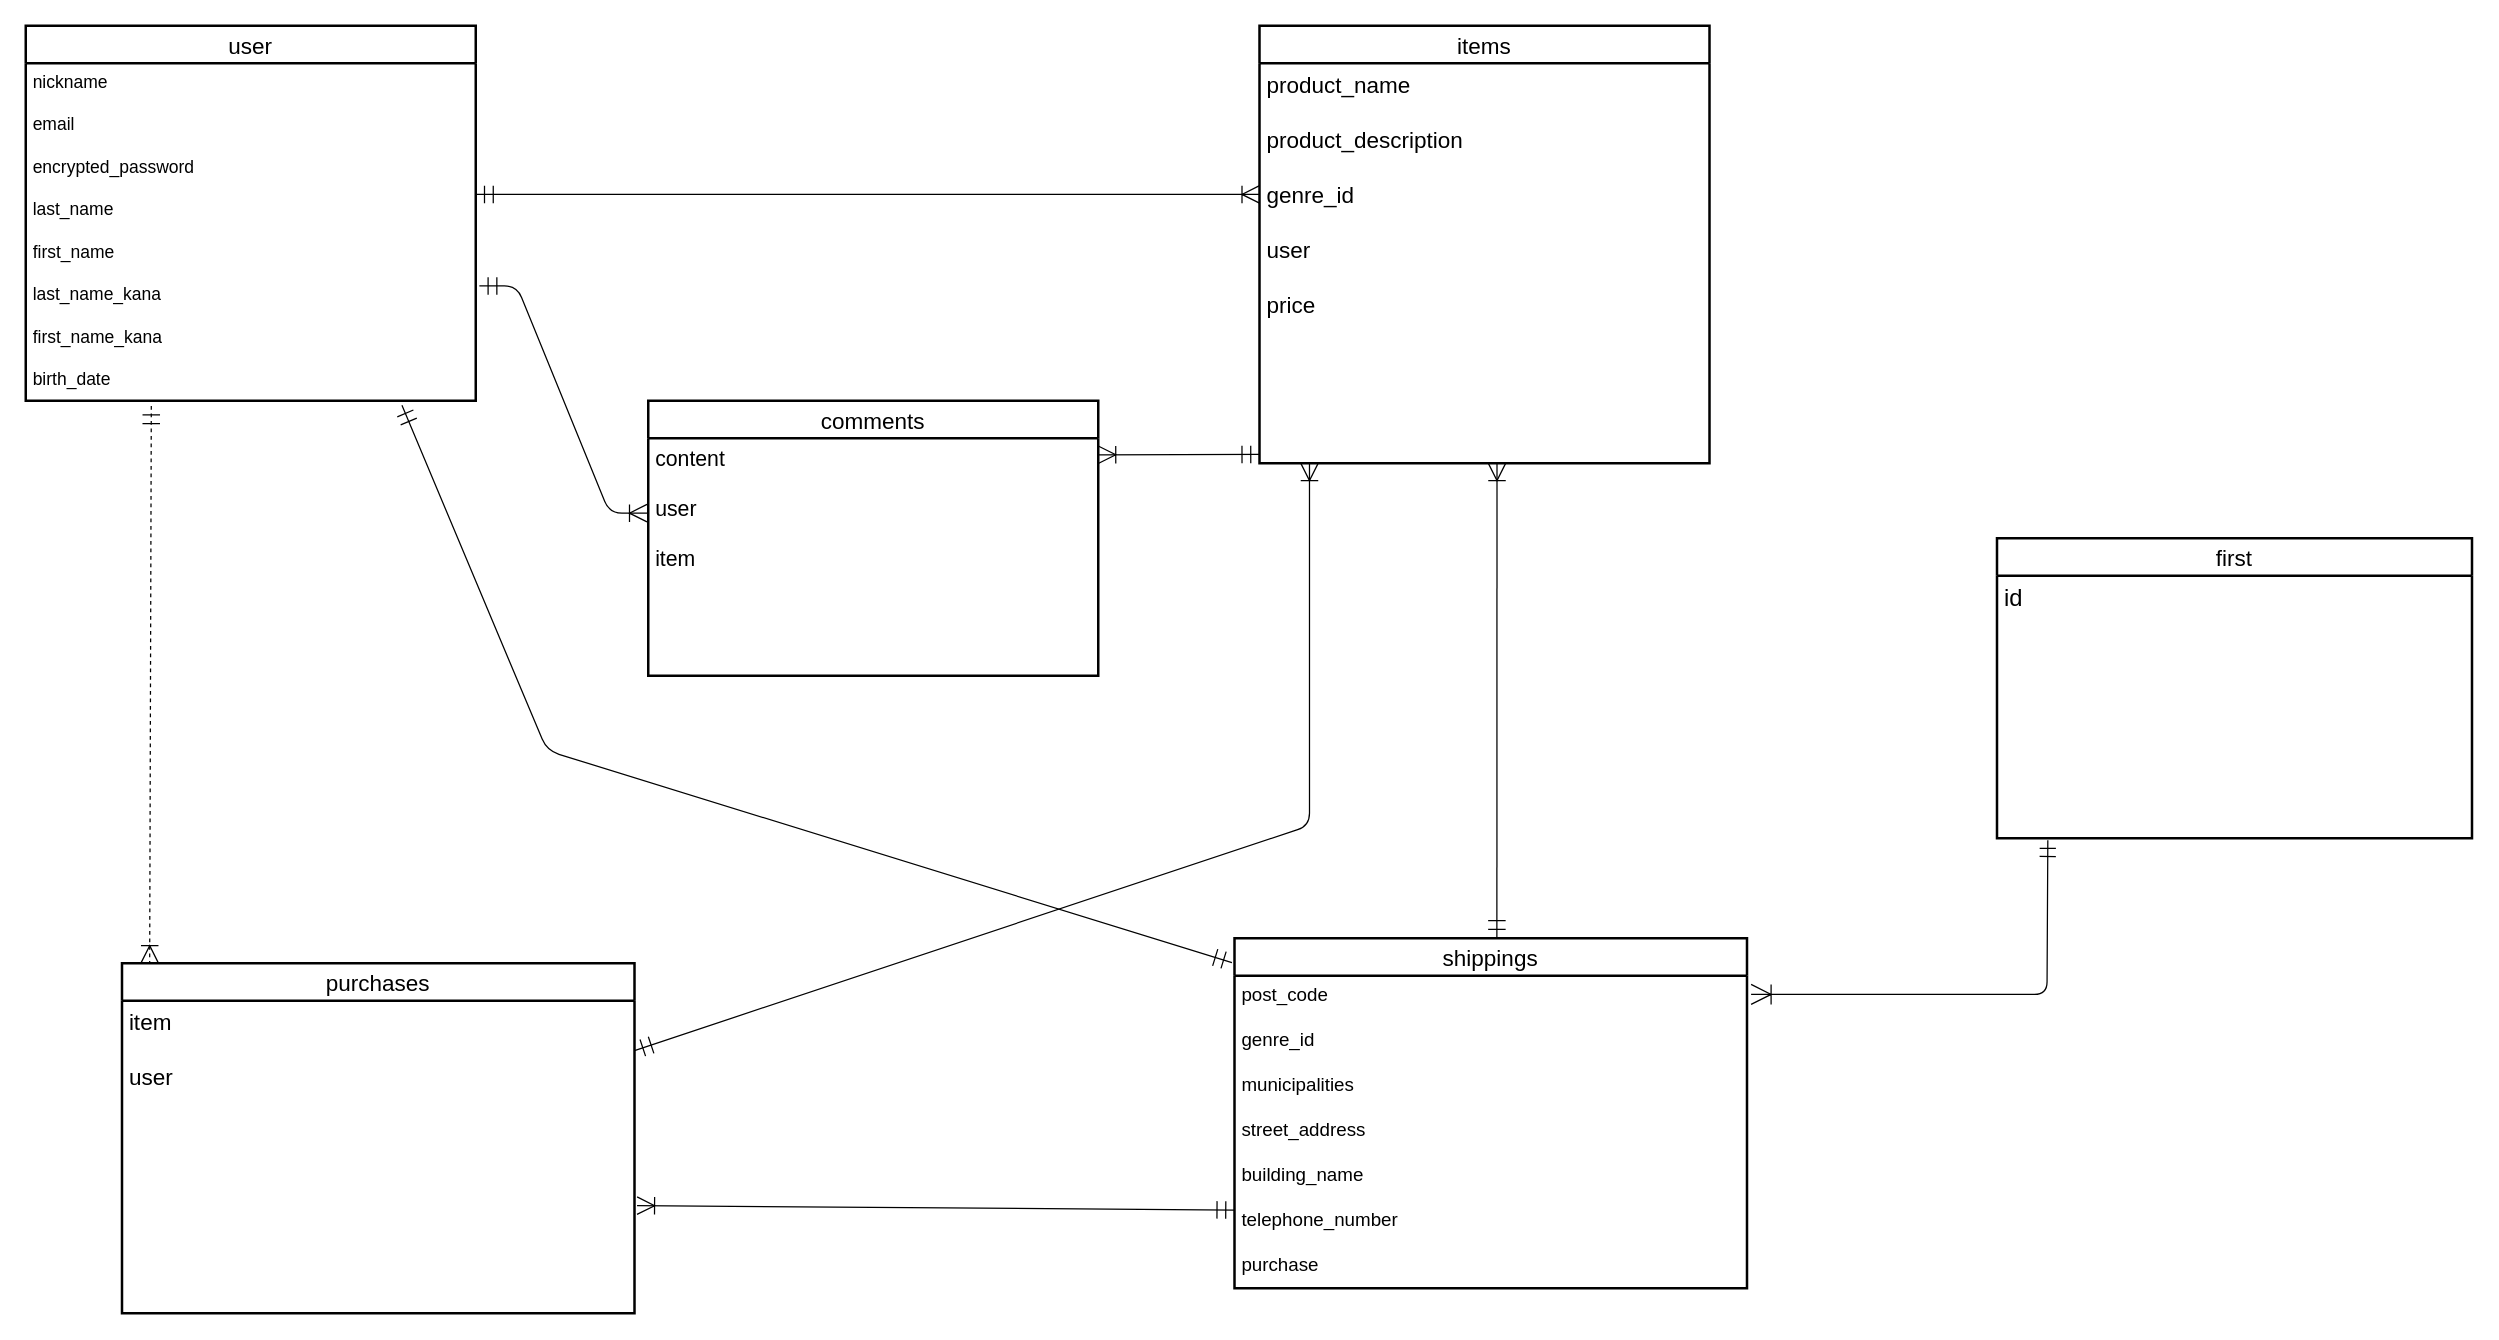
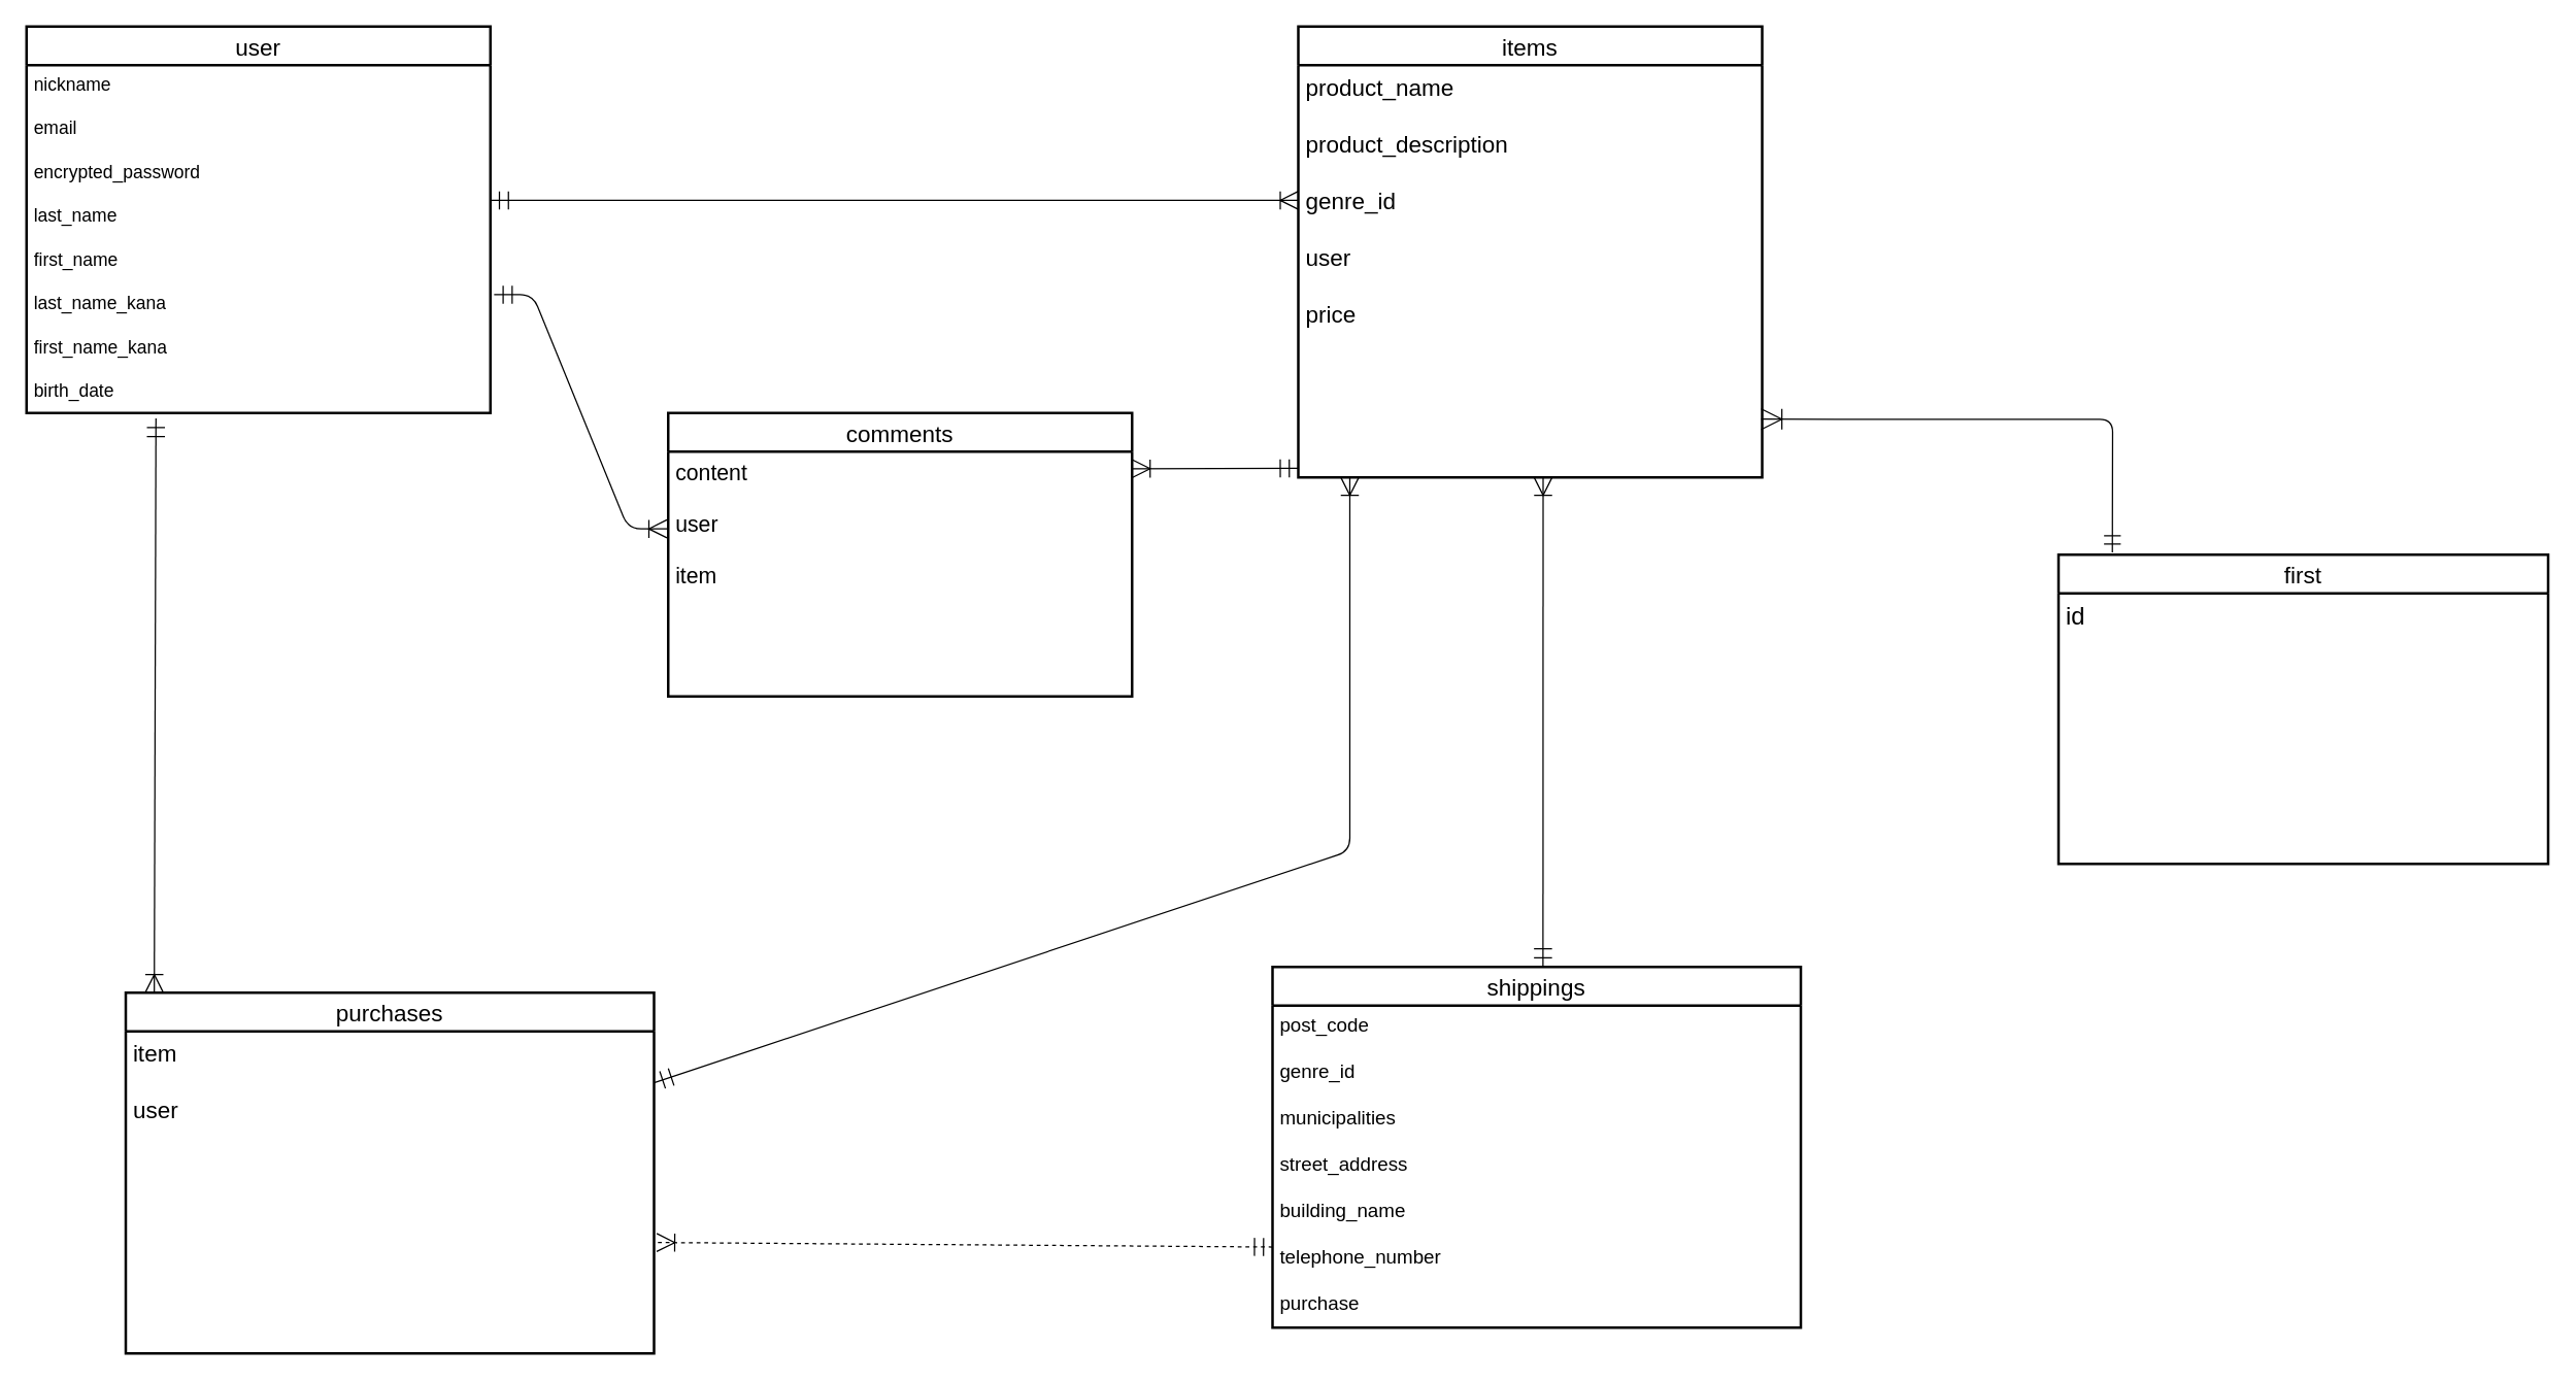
+ <mxCell id="22" value="" style="fontSize=12;html=1;endArrow=ERoneToMany;startArrow=ERmandOne;entryX=0.998;entryY=0.859;entryDx=0;entryDy=0;endSize=14;startSize=11;exitX=0.11;exitY=-0.007;exitDx=0;exitDy=0;exitPerimeter=0;entryPerimeter=0;" edge="1" parent="1" source="20" target="19"><mxGeometry width="100" height="100" relative="1" as="geometry"><mxPoint x="1647" y="420" as="sourcePoint" /><mxPoint x="1647" y="160" as="targetPoint" /><Array as="points"><mxPoint x="1639" y="325" /></Array></mxGeometry></mxCell>
- <mxCell id="10" value="" style="fontSize=12;html=1;endArrow=ERoneToMany;startArrow=ERmandOne;startSize=12;endSize=12;targetPerimeterSpacing=4;entryX=0.054;entryY=0;entryDx=0;entryDy=0;entryPerimeter=0;exitX=0.279;exitY=1.016;exitDx=0;exitDy=0;exitPerimeter=0;dashed=1;" parent="1" source="17" target="2" edge="1"><mxGeometry width="100" height="100" relative="1" as="geometry"><mxPoint x="119" y="280" as="sourcePoint" /><mxPoint x="77" y="660" as="targetPoint" /></mxGeometry></mxCell>
+ <mxCell id="10" value="" style="fontSize=12;html=1;endArrow=ERoneToMany;startArrow=ERmandOne;startSize=12;endSize=12;targetPerimeterSpacing=4;entryX=0.054;entryY=0;entryDx=0;entryDy=0;entryPerimeter=0;exitX=0.279;exitY=1.016;exitDx=0;exitDy=0;exitPerimeter=0;" parent="1" source="17" target="2" edge="1"><mxGeometry width="100" height="100" relative="1" as="geometry"><mxPoint x="119" y="280" as="sourcePoint" /><mxPoint x="77" y="660" as="targetPoint" /></mxGeometry></mxCell>
- <mxCell id="11" value="" style="fontSize=12;html=1;endArrow=ERmandOne;startArrow=ERmandOne;startSize=12;endSize=12;targetPerimeterSpacing=4;entryX=-0.005;entryY=0.07;entryDx=0;entryDy=0;entryPerimeter=0;exitX=0.836;exitY=1.014;exitDx=0;exitDy=0;exitPerimeter=0;" parent="1" source="17" target="4" edge="1"><mxGeometry width="100" height="100" relative="1" as="geometry"><mxPoint x="287.6" y="280" as="sourcePoint" /><mxPoint x="427" y="400" as="targetPoint" /><Array as="points"><mxPoint x="437" y="600" /></Array></mxGeometry></mxCell>
- <mxCell id="23" value="" style="fontSize=12;html=1;endArrow=ERoneToMany;startArrow=ERmandOne;entryX=1.008;entryY=0.06;entryDx=0;entryDy=0;endSize=14;startSize=11;entryPerimeter=0;exitX=0.107;exitY=1.008;exitDx=0;exitDy=0;exitPerimeter=0;" edge="1" parent="1" source="21" target="5"><mxGeometry width="100" height="100" relative="1" as="geometry"><mxPoint x="1637" y="720" as="sourcePoint" /><mxPoint x="1377" y="580" as="targetPoint" /><Array as="points"><mxPoint x="1637" y="795" /></Array></mxGeometry></mxCell>
- <mxCell id="12" value="" style="fontSize=12;html=1;endArrow=ERoneToMany;startArrow=ERmandOne;startSize=12;endSize=12;targetPerimeterSpacing=4;entryX=1.005;entryY=0.656;entryDx=0;entryDy=0;entryPerimeter=0;exitX=0;exitY=0.75;exitDx=0;exitDy=0;" parent="1" source="5" target="3" edge="1"><mxGeometry width="100" height="100" relative="1" as="geometry"><mxPoint x="727" y="1050" as="sourcePoint" /><mxPoint x="827" y="950" as="targetPoint" /></mxGeometry></mxCell>
+ <mxCell id="12" value="" style="fontSize=12;html=1;endArrow=ERoneToMany;startArrow=ERmandOne;startSize=12;endSize=12;targetPerimeterSpacing=4;entryX=1.005;entryY=0.656;entryDx=0;entryDy=0;entryPerimeter=0;exitX=0;exitY=0.75;exitDx=0;exitDy=0;dashed=1;" parent="1" source="5" target="3" edge="1"><mxGeometry width="100" height="100" relative="1" as="geometry"><mxPoint x="727" y="1050" as="sourcePoint" /><mxPoint x="827" y="950" as="targetPoint" /></mxGeometry></mxCell>
